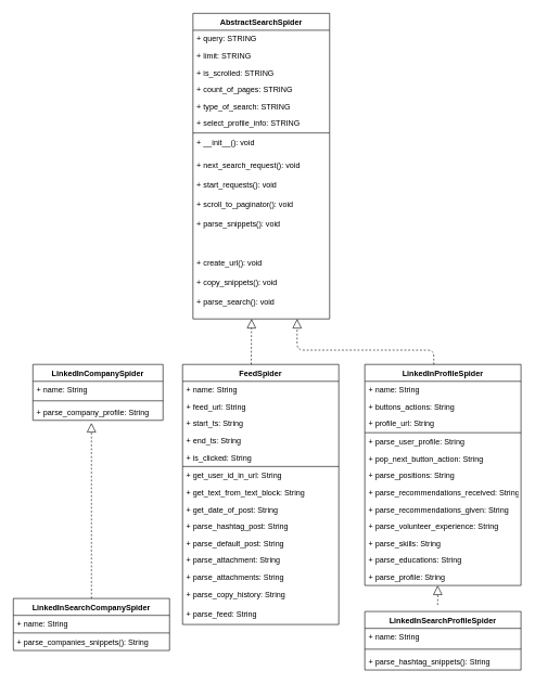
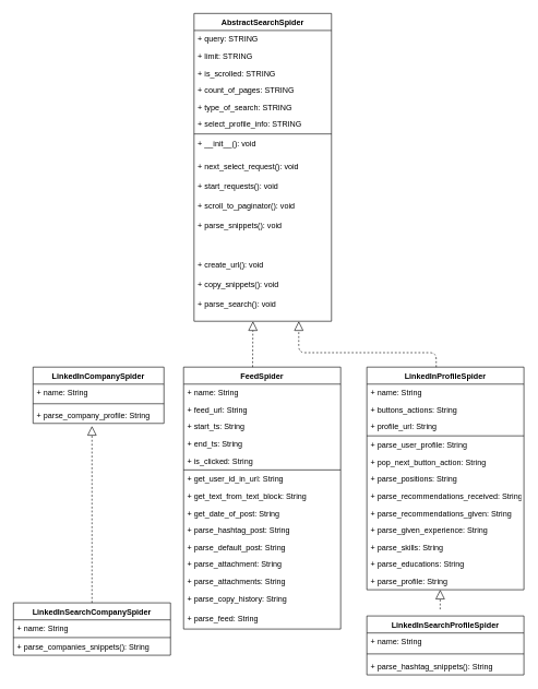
- <mxCell id="11" value="+ next_search_request(): void" style="text;strokeColor=none;fillColor=none;align=left;verticalAlign=top;spacingLeft=4;spacingRight=4;overflow=hidden;rotatable=0;points=[[0,0.5],[1,0.5]];portConstraint=eastwest;" vertex="1" parent="1"><mxGeometry x="296" y="240" width="180" height="30" as="geometry" /></mxCell>
+ <mxCell id="11" value="+ next_select_request(): void" style="text;strokeColor=none;fillColor=none;align=left;verticalAlign=top;spacingLeft=4;spacingRight=4;overflow=hidden;rotatable=0;points=[[0,0.5],[1,0.5]];portConstraint=eastwest;" vertex="1" parent="1"><mxGeometry x="296" y="240" width="180" height="30" as="geometry" /></mxCell>
- <mxCell id="48" value="+ parse_volunteer_experience: String" style="text;strokeColor=none;fillColor=none;align=left;verticalAlign=top;spacingLeft=4;spacingRight=4;overflow=hidden;rotatable=0;points=[[0,0.5],[1,0.5]];portConstraint=eastwest;" vertex="1" parent="38"><mxGeometry y="236" width="240" height="26" as="geometry" /></mxCell>
+ <mxCell id="48" value="+ parse_given_experience: String" style="text;strokeColor=none;fillColor=none;align=left;verticalAlign=top;spacingLeft=4;spacingRight=4;overflow=hidden;rotatable=0;points=[[0,0.5],[1,0.5]];portConstraint=eastwest;" vertex="1" parent="38"><mxGeometry y="236" width="240" height="26" as="geometry" /></mxCell>
